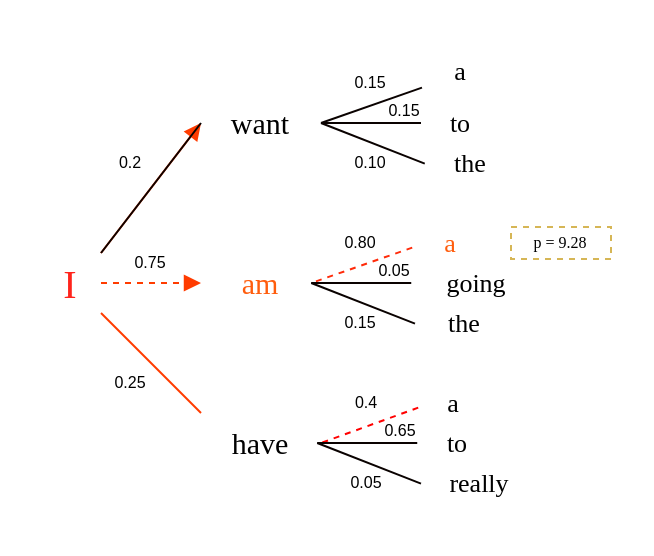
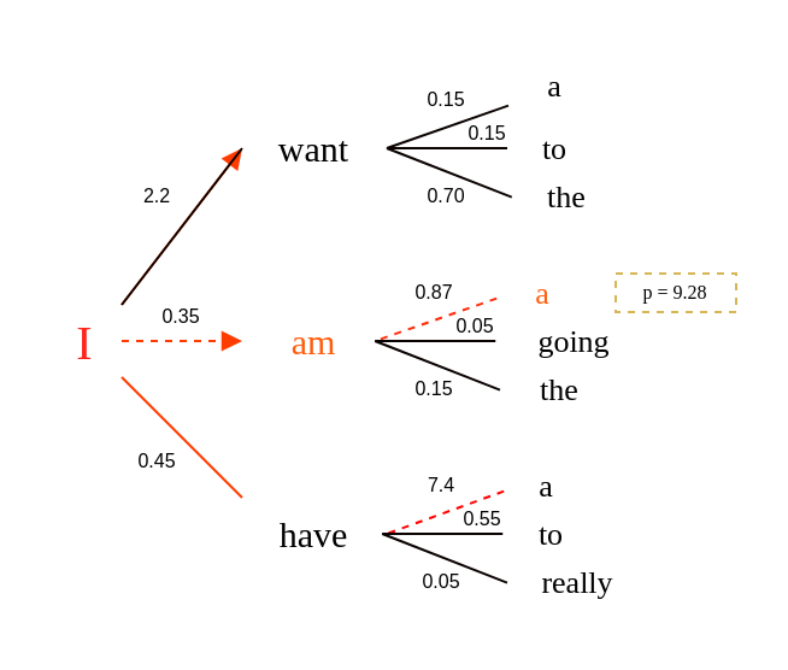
- <mxCell id="21" value="0.2" style="text;html=1;strokeColor=none;fillColor=none;align=center;verticalAlign=middle;whiteSpace=wrap;rounded=0;strokeWidth=2;fontFamily=Helvetica;fontSize=8;" vertex="1" parent="1"><mxGeometry x="60" y="76" width="10" height="10" as="geometry" /></mxCell>
+ <mxCell id="21" value="2.2" style="text;html=1;strokeColor=none;fillColor=none;align=center;verticalAlign=middle;whiteSpace=wrap;rounded=0;strokeWidth=2;fontFamily=Helvetica;fontSize=8;" vertex="1" parent="1"><mxGeometry x="60" y="76" width="10" height="10" as="geometry" /></mxCell>
- <mxCell id="24" value="0.10" style="text;html=1;strokeColor=none;fillColor=none;align=center;verticalAlign=middle;whiteSpace=wrap;rounded=0;strokeWidth=2;fontFamily=Helvetica;fontSize=8;" vertex="1" parent="1"><mxGeometry x="180" y="76" width="10" height="10" as="geometry" /></mxCell>
+ <mxCell id="24" value="0.70" style="text;html=1;strokeColor=none;fillColor=none;align=center;verticalAlign=middle;whiteSpace=wrap;rounded=0;strokeWidth=2;fontFamily=Helvetica;fontSize=8;" vertex="1" parent="1"><mxGeometry x="180" y="76" width="10" height="10" as="geometry" /></mxCell>
- <mxCell id="29" value="0.80" style="text;html=1;strokeColor=none;fillColor=none;align=center;verticalAlign=middle;whiteSpace=wrap;rounded=0;strokeWidth=2;fontFamily=Helvetica;fontSize=8;" vertex="1" parent="1"><mxGeometry x="175.12" y="116" width="10" height="10" as="geometry" /></mxCell>
+ <mxCell id="29" value="0.87" style="text;html=1;strokeColor=none;fillColor=none;align=center;verticalAlign=middle;whiteSpace=wrap;rounded=0;strokeWidth=2;fontFamily=Helvetica;fontSize=8;" vertex="1" parent="1"><mxGeometry x="175.12" y="116" width="10" height="10" as="geometry" /></mxCell>
- <mxCell id="20" value="0.75" style="text;html=1;strokeColor=none;fillColor=none;align=center;verticalAlign=middle;whiteSpace=wrap;rounded=0;strokeWidth=2;fontFamily=Helvetica;fontSize=8;" vertex="1" parent="1"><mxGeometry x="70" y="126" width="10" height="10" as="geometry" /></mxCell>
+ <mxCell id="20" value="0.35" style="text;html=1;strokeColor=none;fillColor=none;align=center;verticalAlign=middle;whiteSpace=wrap;rounded=0;strokeWidth=2;fontFamily=Helvetica;fontSize=8;" vertex="1" parent="1"><mxGeometry x="70" y="126" width="10" height="10" as="geometry" /></mxCell>
- <mxCell id="22" value="0.25" style="text;html=1;strokeColor=none;fillColor=none;align=center;verticalAlign=middle;whiteSpace=wrap;rounded=0;strokeWidth=2;fontFamily=Helvetica;fontSize=8;" vertex="1" parent="1"><mxGeometry x="60" y="186" width="10" height="10" as="geometry" /></mxCell>
+ <mxCell id="22" value="0.45" style="text;html=1;strokeColor=none;fillColor=none;align=center;verticalAlign=middle;whiteSpace=wrap;rounded=0;strokeWidth=2;fontFamily=Helvetica;fontSize=8;" vertex="1" parent="1"><mxGeometry x="60" y="186" width="10" height="10" as="geometry" /></mxCell>
- <mxCell id="35" value="0.4" style="text;html=1;strokeColor=none;fillColor=none;align=center;verticalAlign=middle;whiteSpace=wrap;rounded=0;strokeWidth=2;fontFamily=Helvetica;fontSize=8;" vertex="1" parent="1"><mxGeometry x="178.12" y="196" width="10" height="10" as="geometry" /></mxCell>
+ <mxCell id="35" value="7.4" style="text;html=1;strokeColor=none;fillColor=none;align=center;verticalAlign=middle;whiteSpace=wrap;rounded=0;strokeWidth=2;fontFamily=Helvetica;fontSize=8;" vertex="1" parent="1"><mxGeometry x="178.12" y="196" width="10" height="10" as="geometry" /></mxCell>
- <mxCell id="37" value="0.65" style="text;html=1;strokeColor=none;fillColor=none;align=center;verticalAlign=middle;whiteSpace=wrap;rounded=0;strokeWidth=2;fontFamily=Helvetica;fontSize=8;imageAspect=0;pointerEvents=0;" vertex="1" parent="1"><mxGeometry x="195.12" y="210" width="10" height="10" as="geometry" /></mxCell>
+ <mxCell id="37" value="0.55" style="text;html=1;strokeColor=none;fillColor=none;align=center;verticalAlign=middle;whiteSpace=wrap;rounded=0;strokeWidth=2;fontFamily=Helvetica;fontSize=8;imageAspect=0;pointerEvents=0;" vertex="1" parent="1"><mxGeometry x="195.12" y="210" width="10" height="10" as="geometry" /></mxCell>
